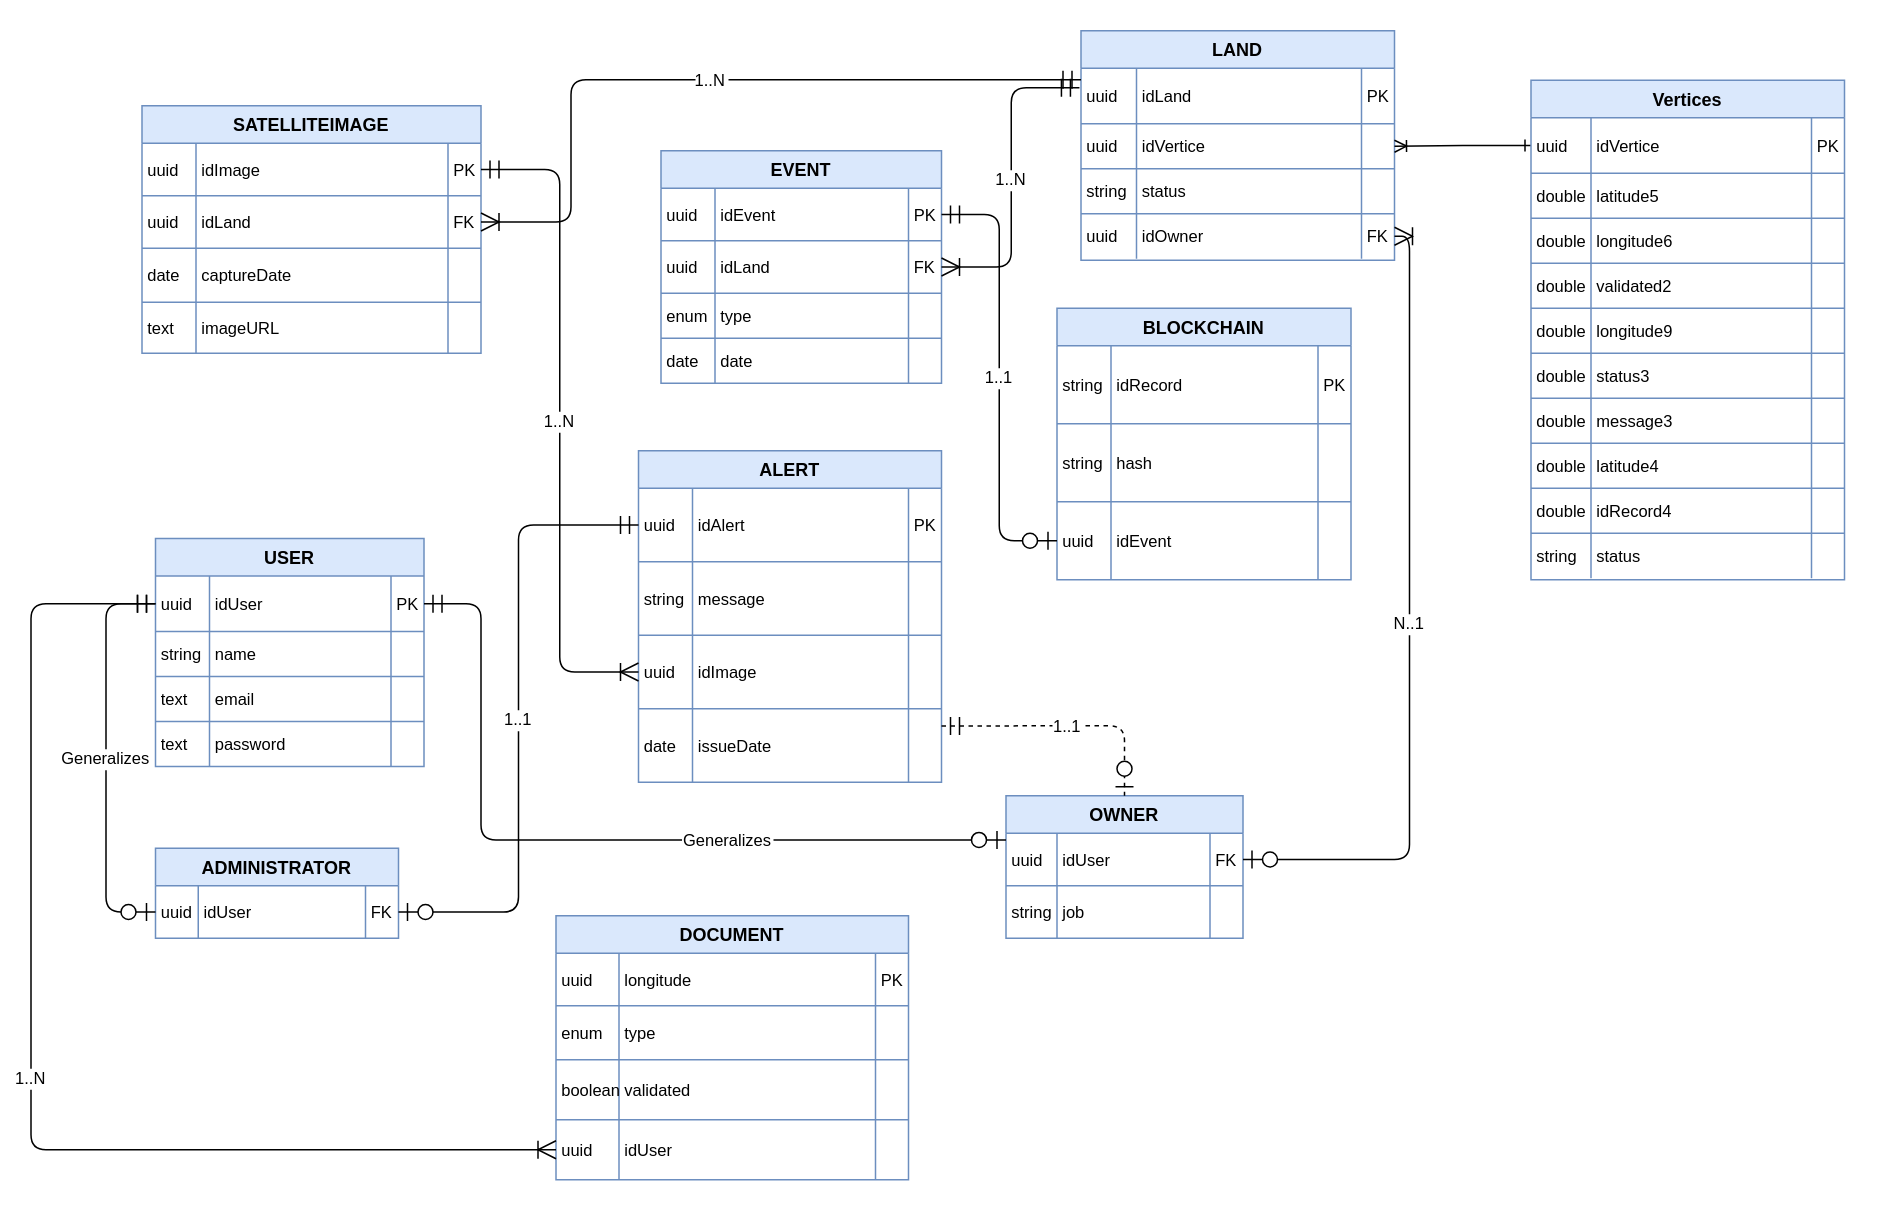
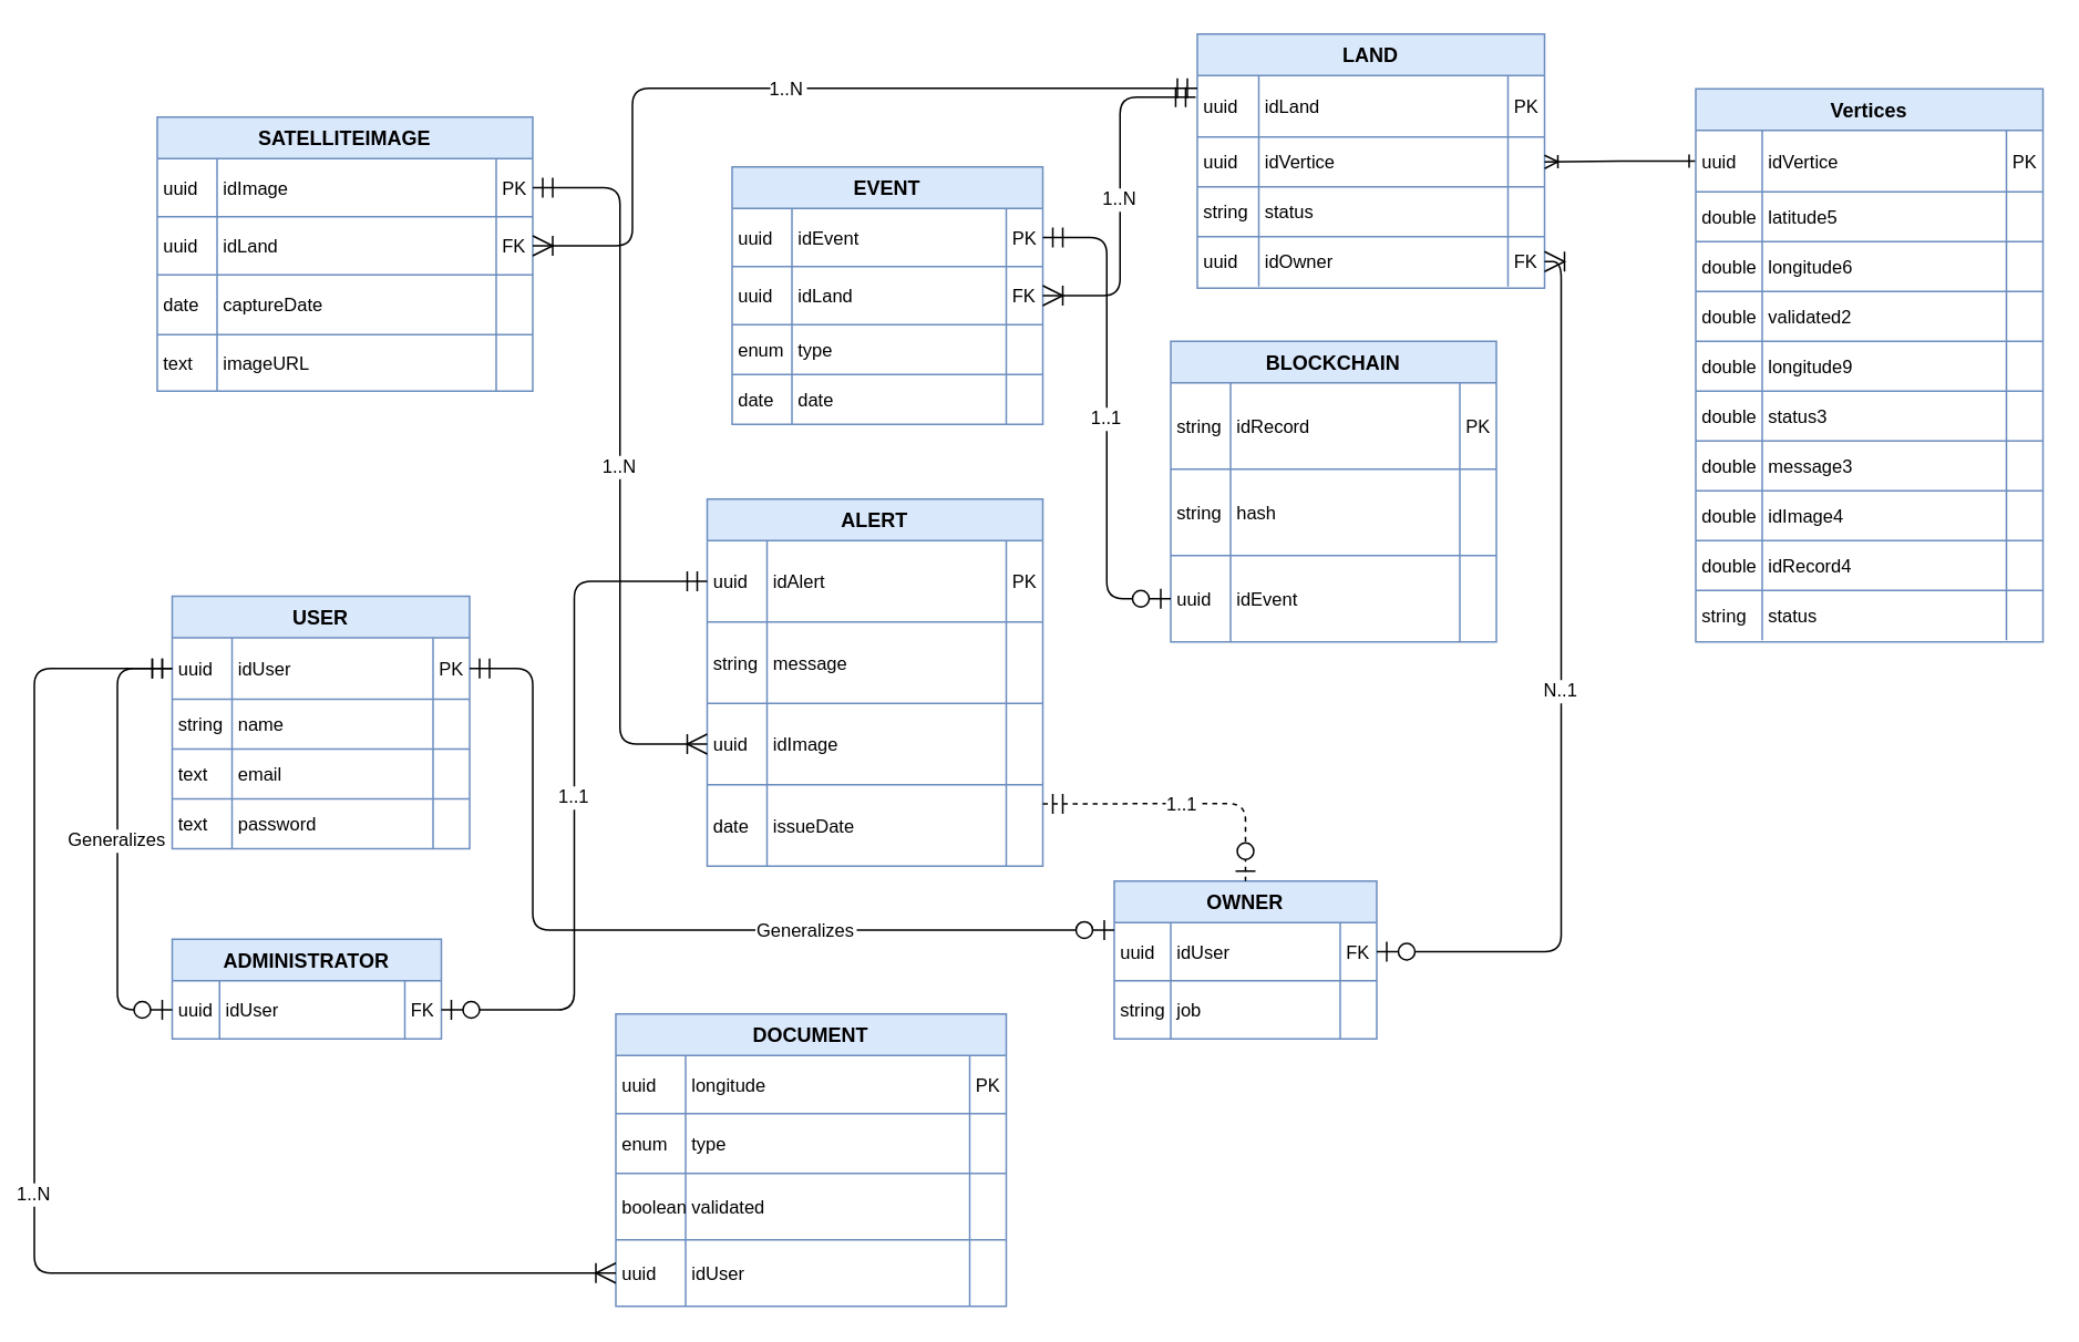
- <mxCell id="173" value="latitude4" style="shape=partialRectangle;connectable=0;fillColor=none;top=0;left=0;bottom=0;right=0;align=left;spacingLeft=2;overflow=hidden;fontSize=11;" parent="171" vertex="1"><mxGeometry x="40.0" width="147.0" height="30" as="geometry"><mxRectangle width="147.0" height="30" as="alternateBounds" /></mxGeometry></mxCell>
+ <mxCell id="173" value="idImage4" style="shape=partialRectangle;connectable=0;fillColor=none;top=0;left=0;bottom=0;right=0;align=left;spacingLeft=2;overflow=hidden;fontSize=11;" parent="171" vertex="1"><mxGeometry x="40.0" width="147.0" height="30" as="geometry"><mxRectangle width="147.0" height="30" as="alternateBounds" /></mxGeometry></mxCell>
